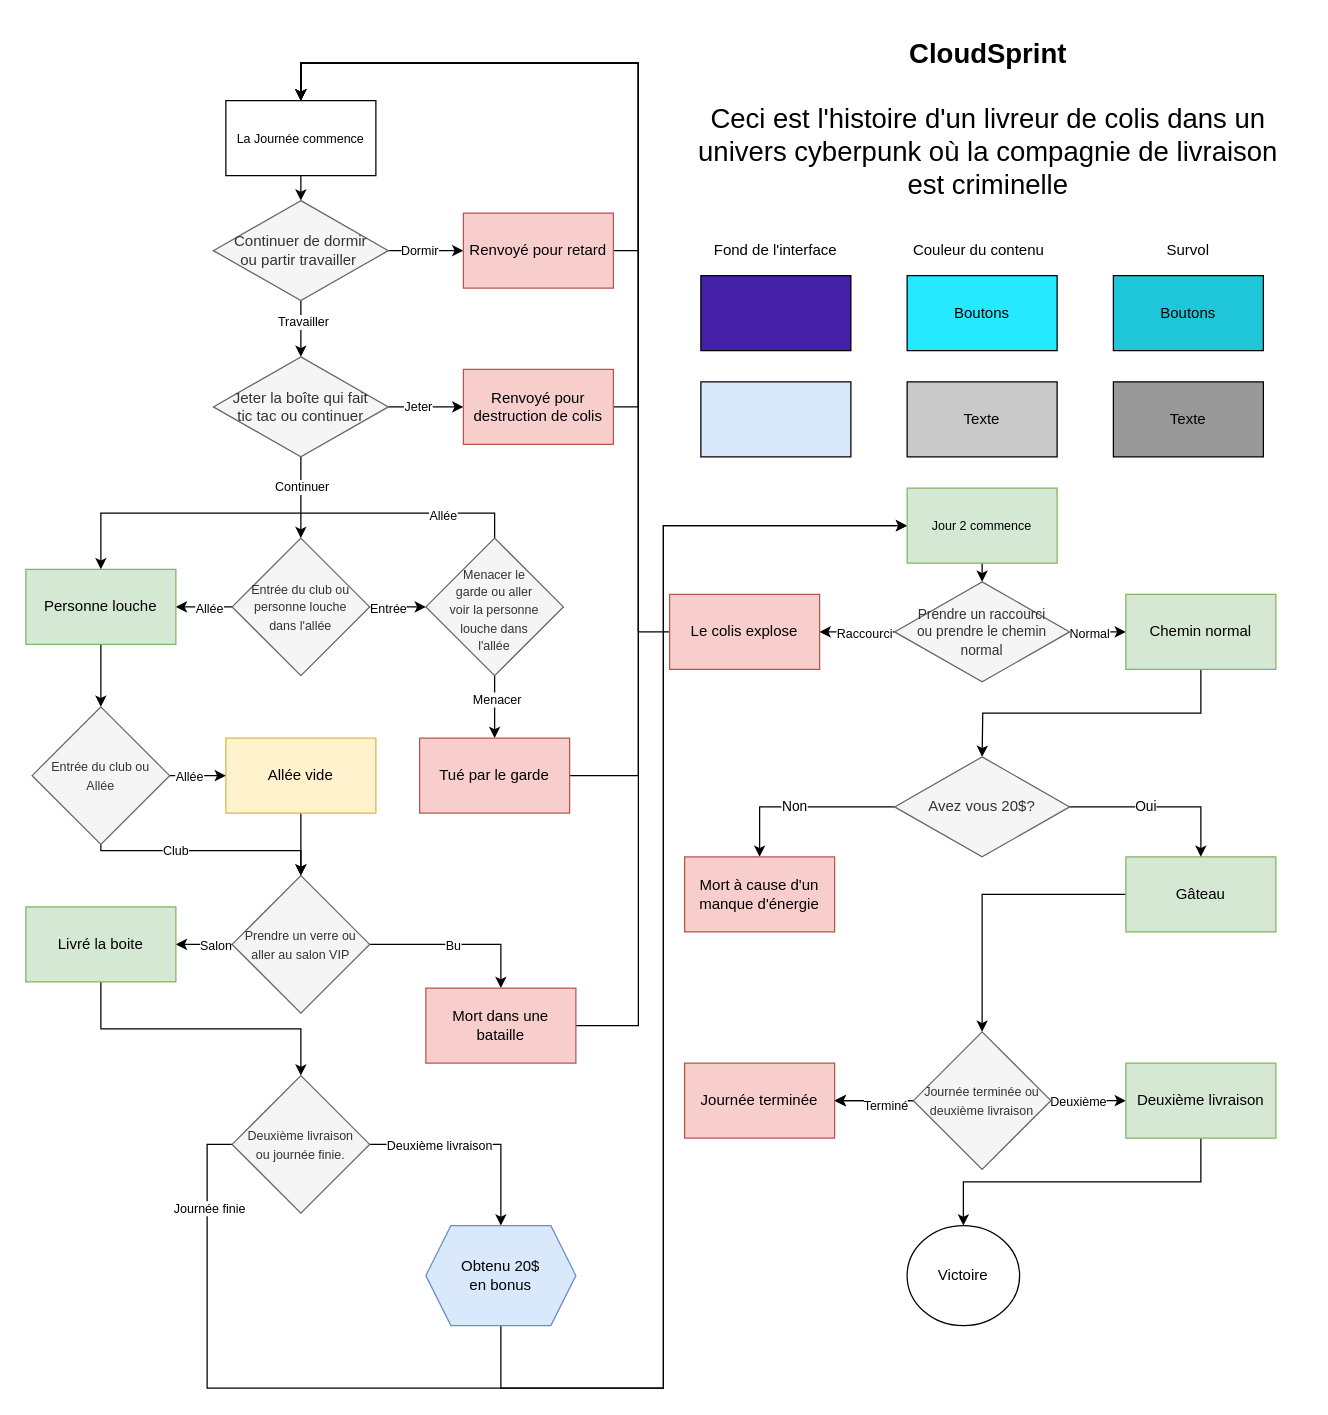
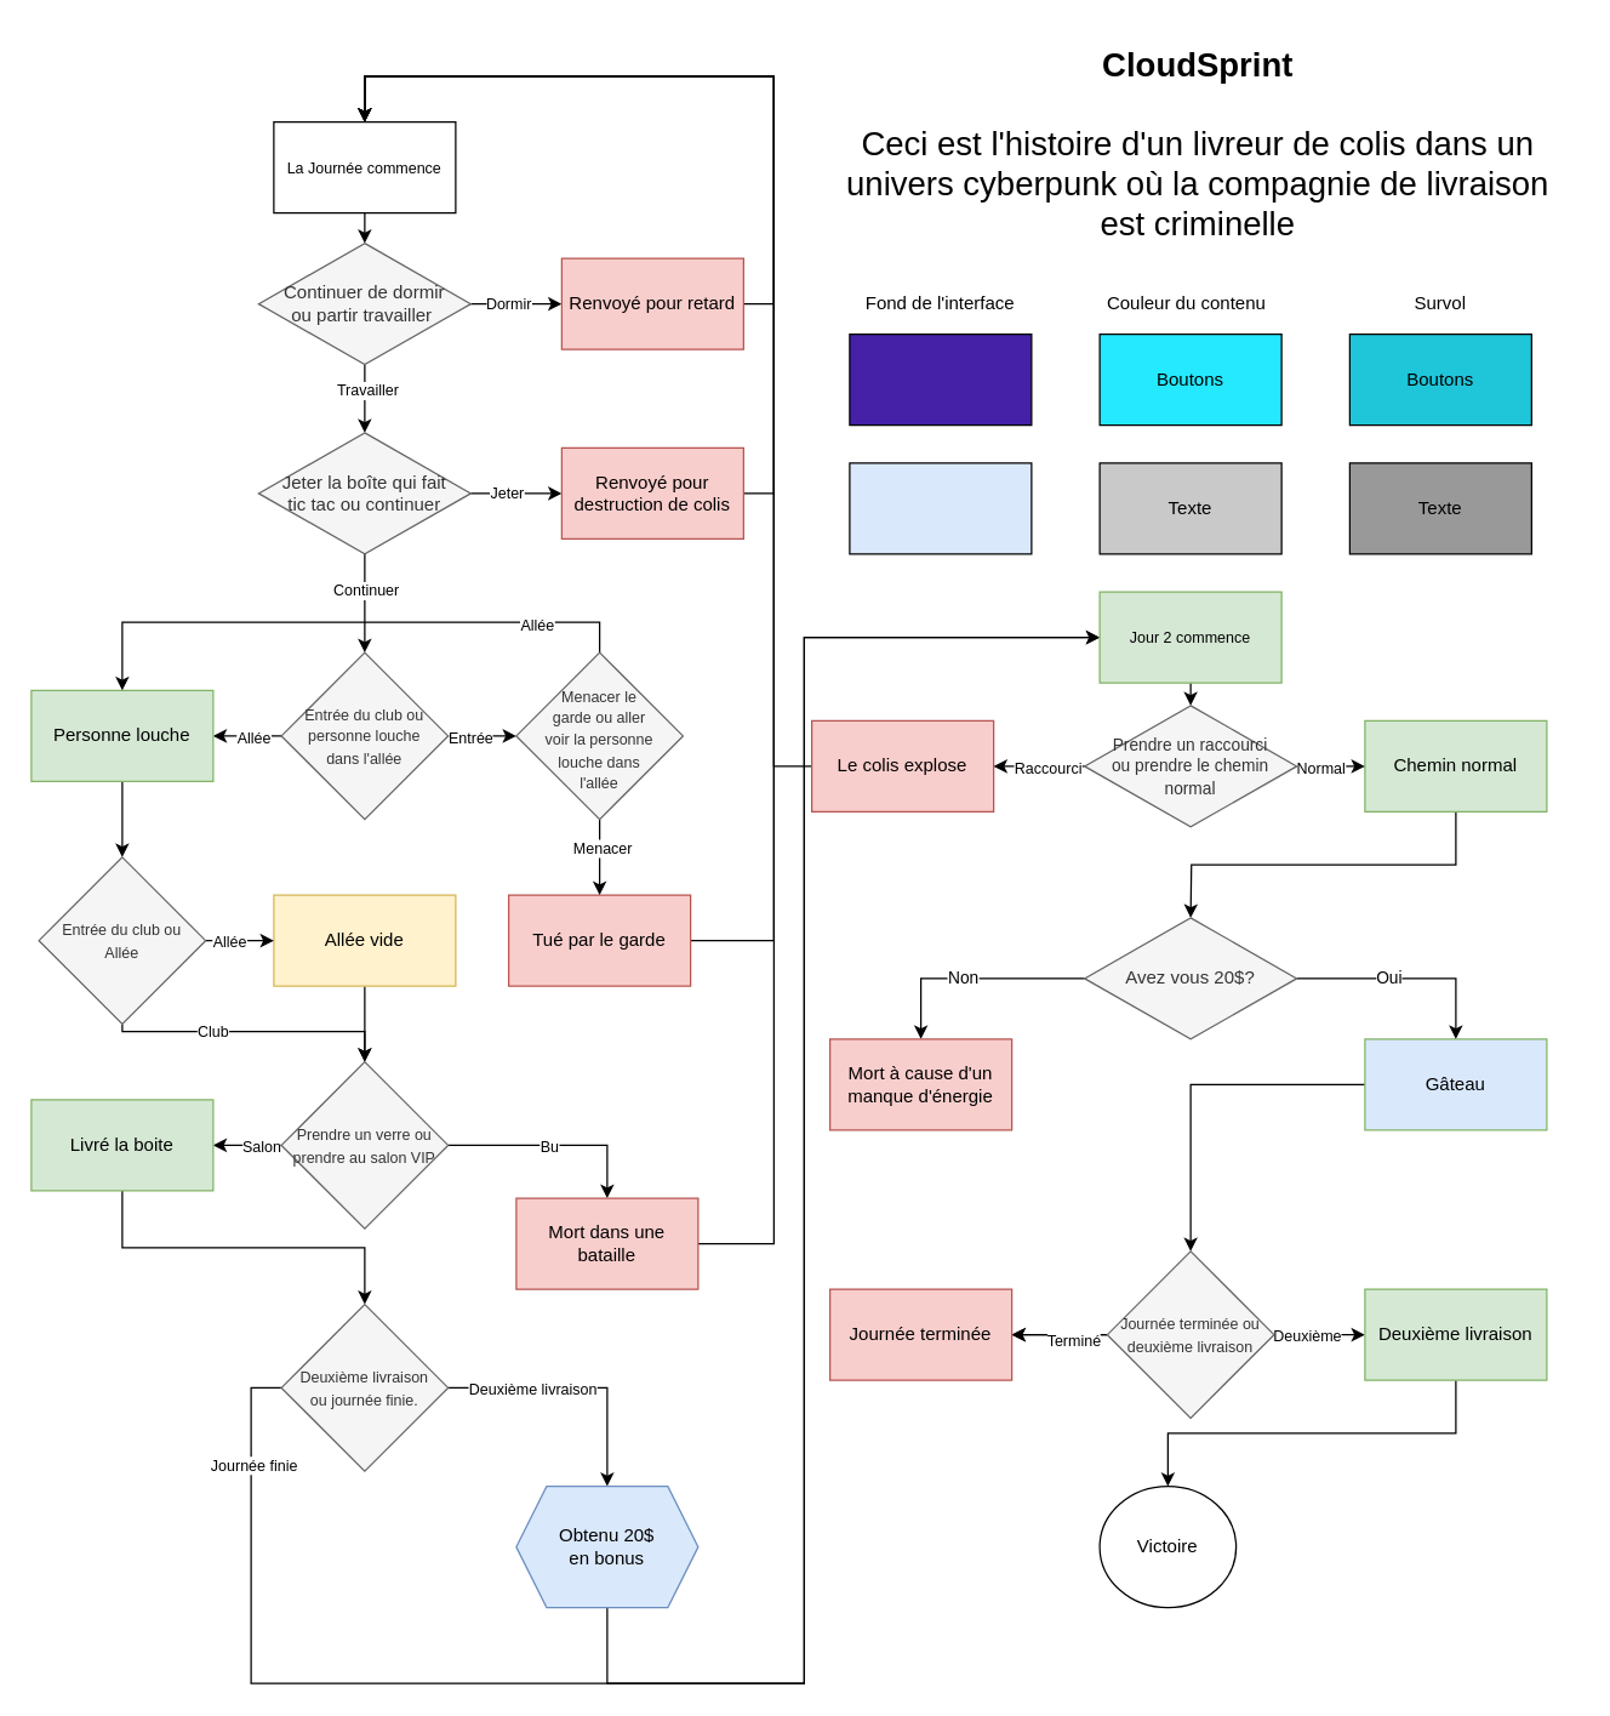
- <mxCell id="39" value="Gâteau" style="rounded=0;whiteSpace=wrap;html=1;fillColor=#d5e8d4;strokeColor=#82b366;" parent="1" vertex="1"><mxGeometry x="900" y="685" width="120" height="60" as="geometry" /></mxCell>
+ <mxCell id="39" value="Gâteau" style="rounded=0;whiteSpace=wrap;html=1;fillColor=#dae8fc;strokeColor=#82b366;" parent="1" vertex="1"><mxGeometry x="900" y="685" width="120" height="60" as="geometry" /></mxCell>
- <mxCell id="22" value="&lt;font style=&quot;font-size: 10px&quot;&gt;Prendre un verre ou aller au salon VIP&lt;/font&gt;" style="rhombus;whiteSpace=wrap;html=1;aspect=fixed;fillColor=#f5f5f5;strokeColor=#666666;fontColor=#333333;" parent="1" vertex="1"><mxGeometry x="185" y="700" width="110" height="110" as="geometry" /></mxCell>
+ <mxCell id="22" value="&lt;font style=&quot;font-size: 10px&quot;&gt;Prendre un verre ou prendre au salon VIP&lt;/font&gt;" style="rhombus;whiteSpace=wrap;html=1;aspect=fixed;fillColor=#f5f5f5;strokeColor=#666666;fontColor=#333333;" parent="1" vertex="1"><mxGeometry x="185" y="700" width="110" height="110" as="geometry" /></mxCell>
